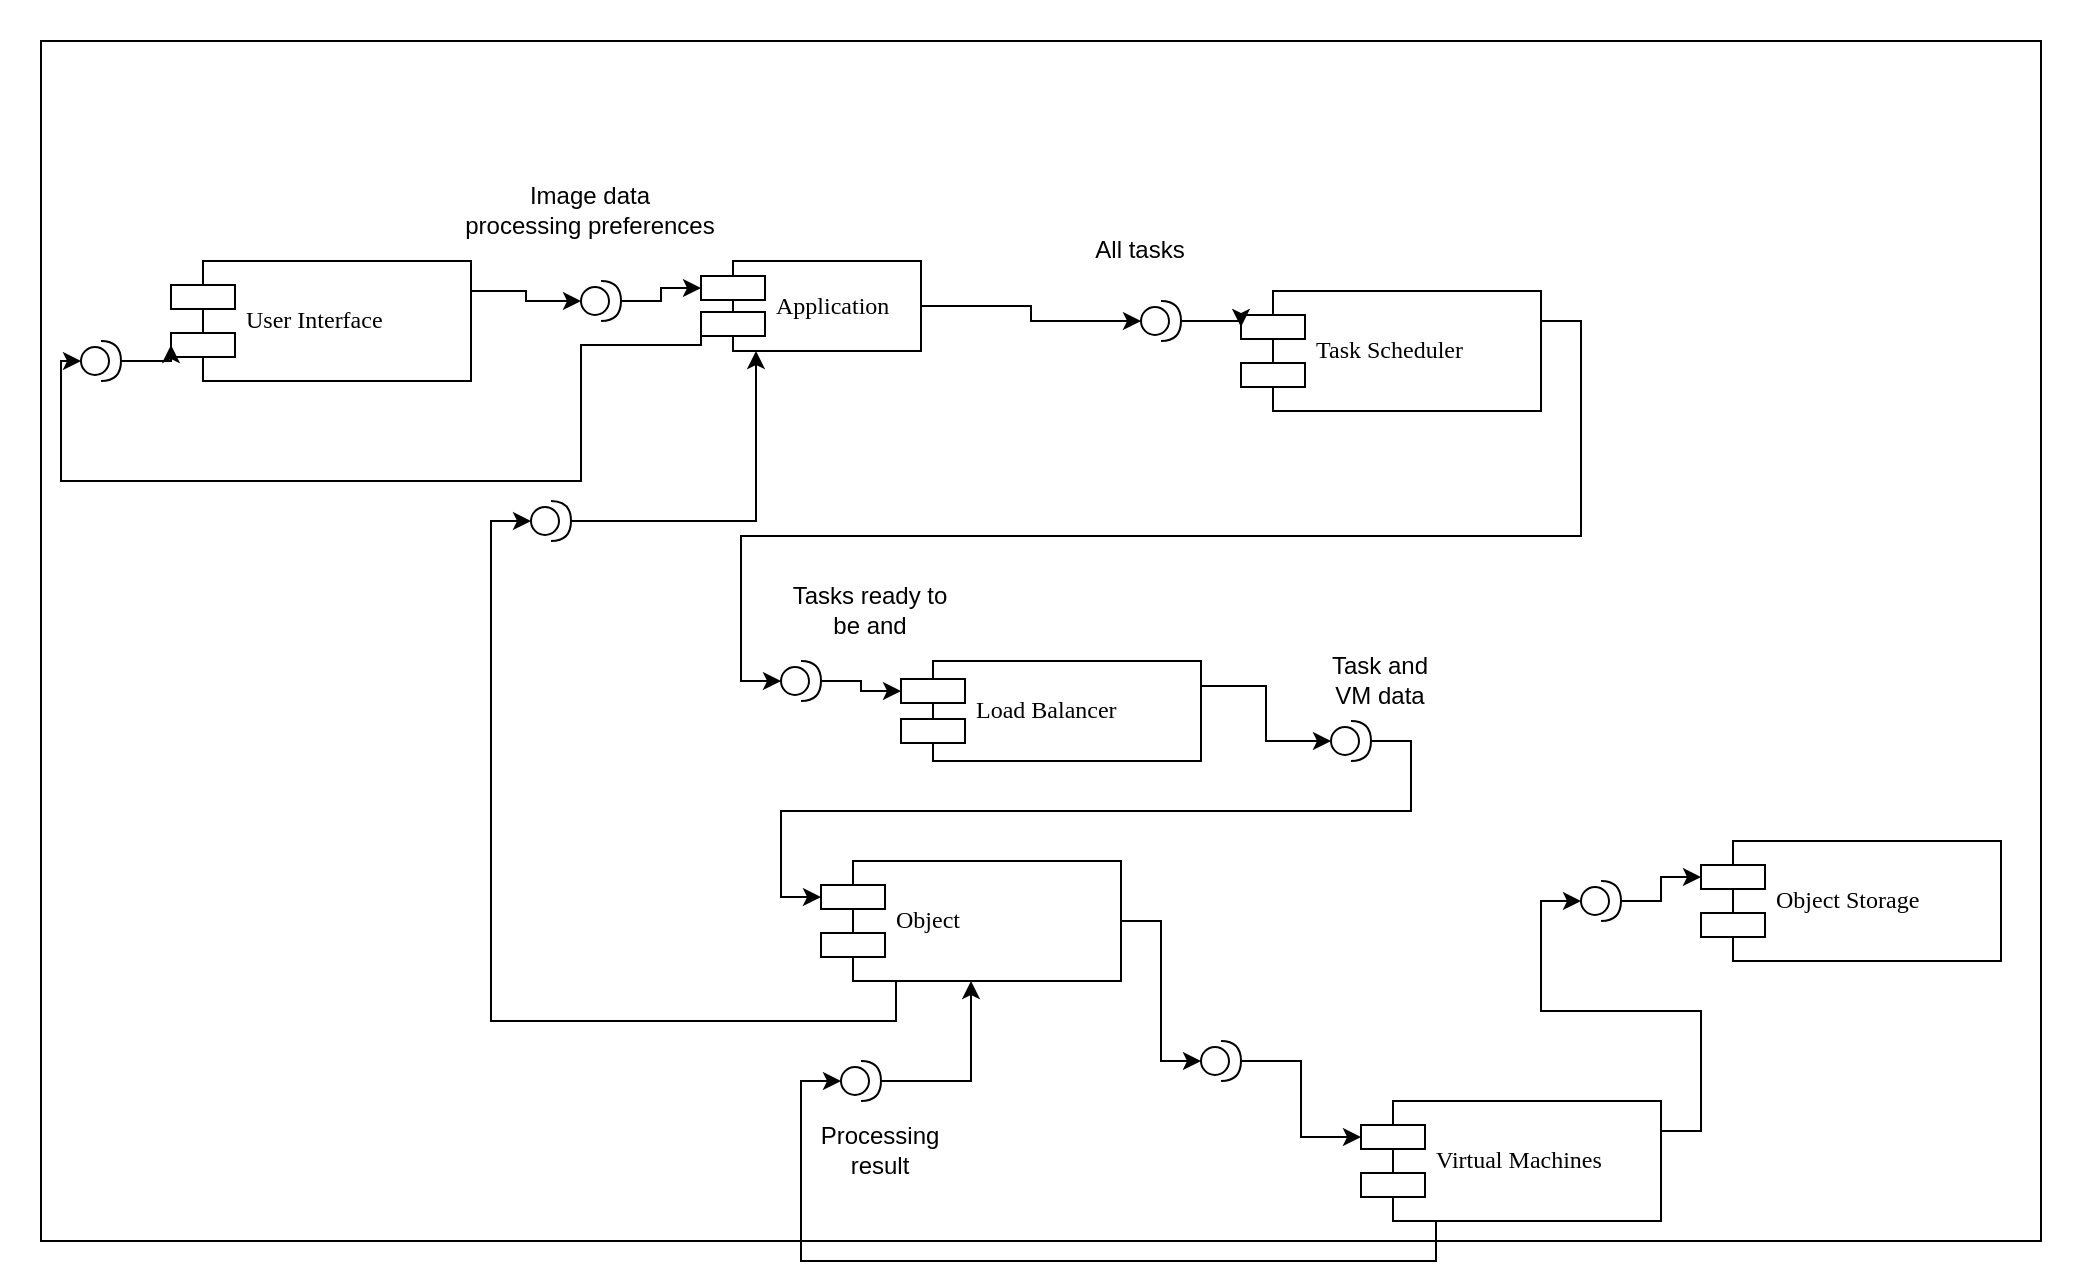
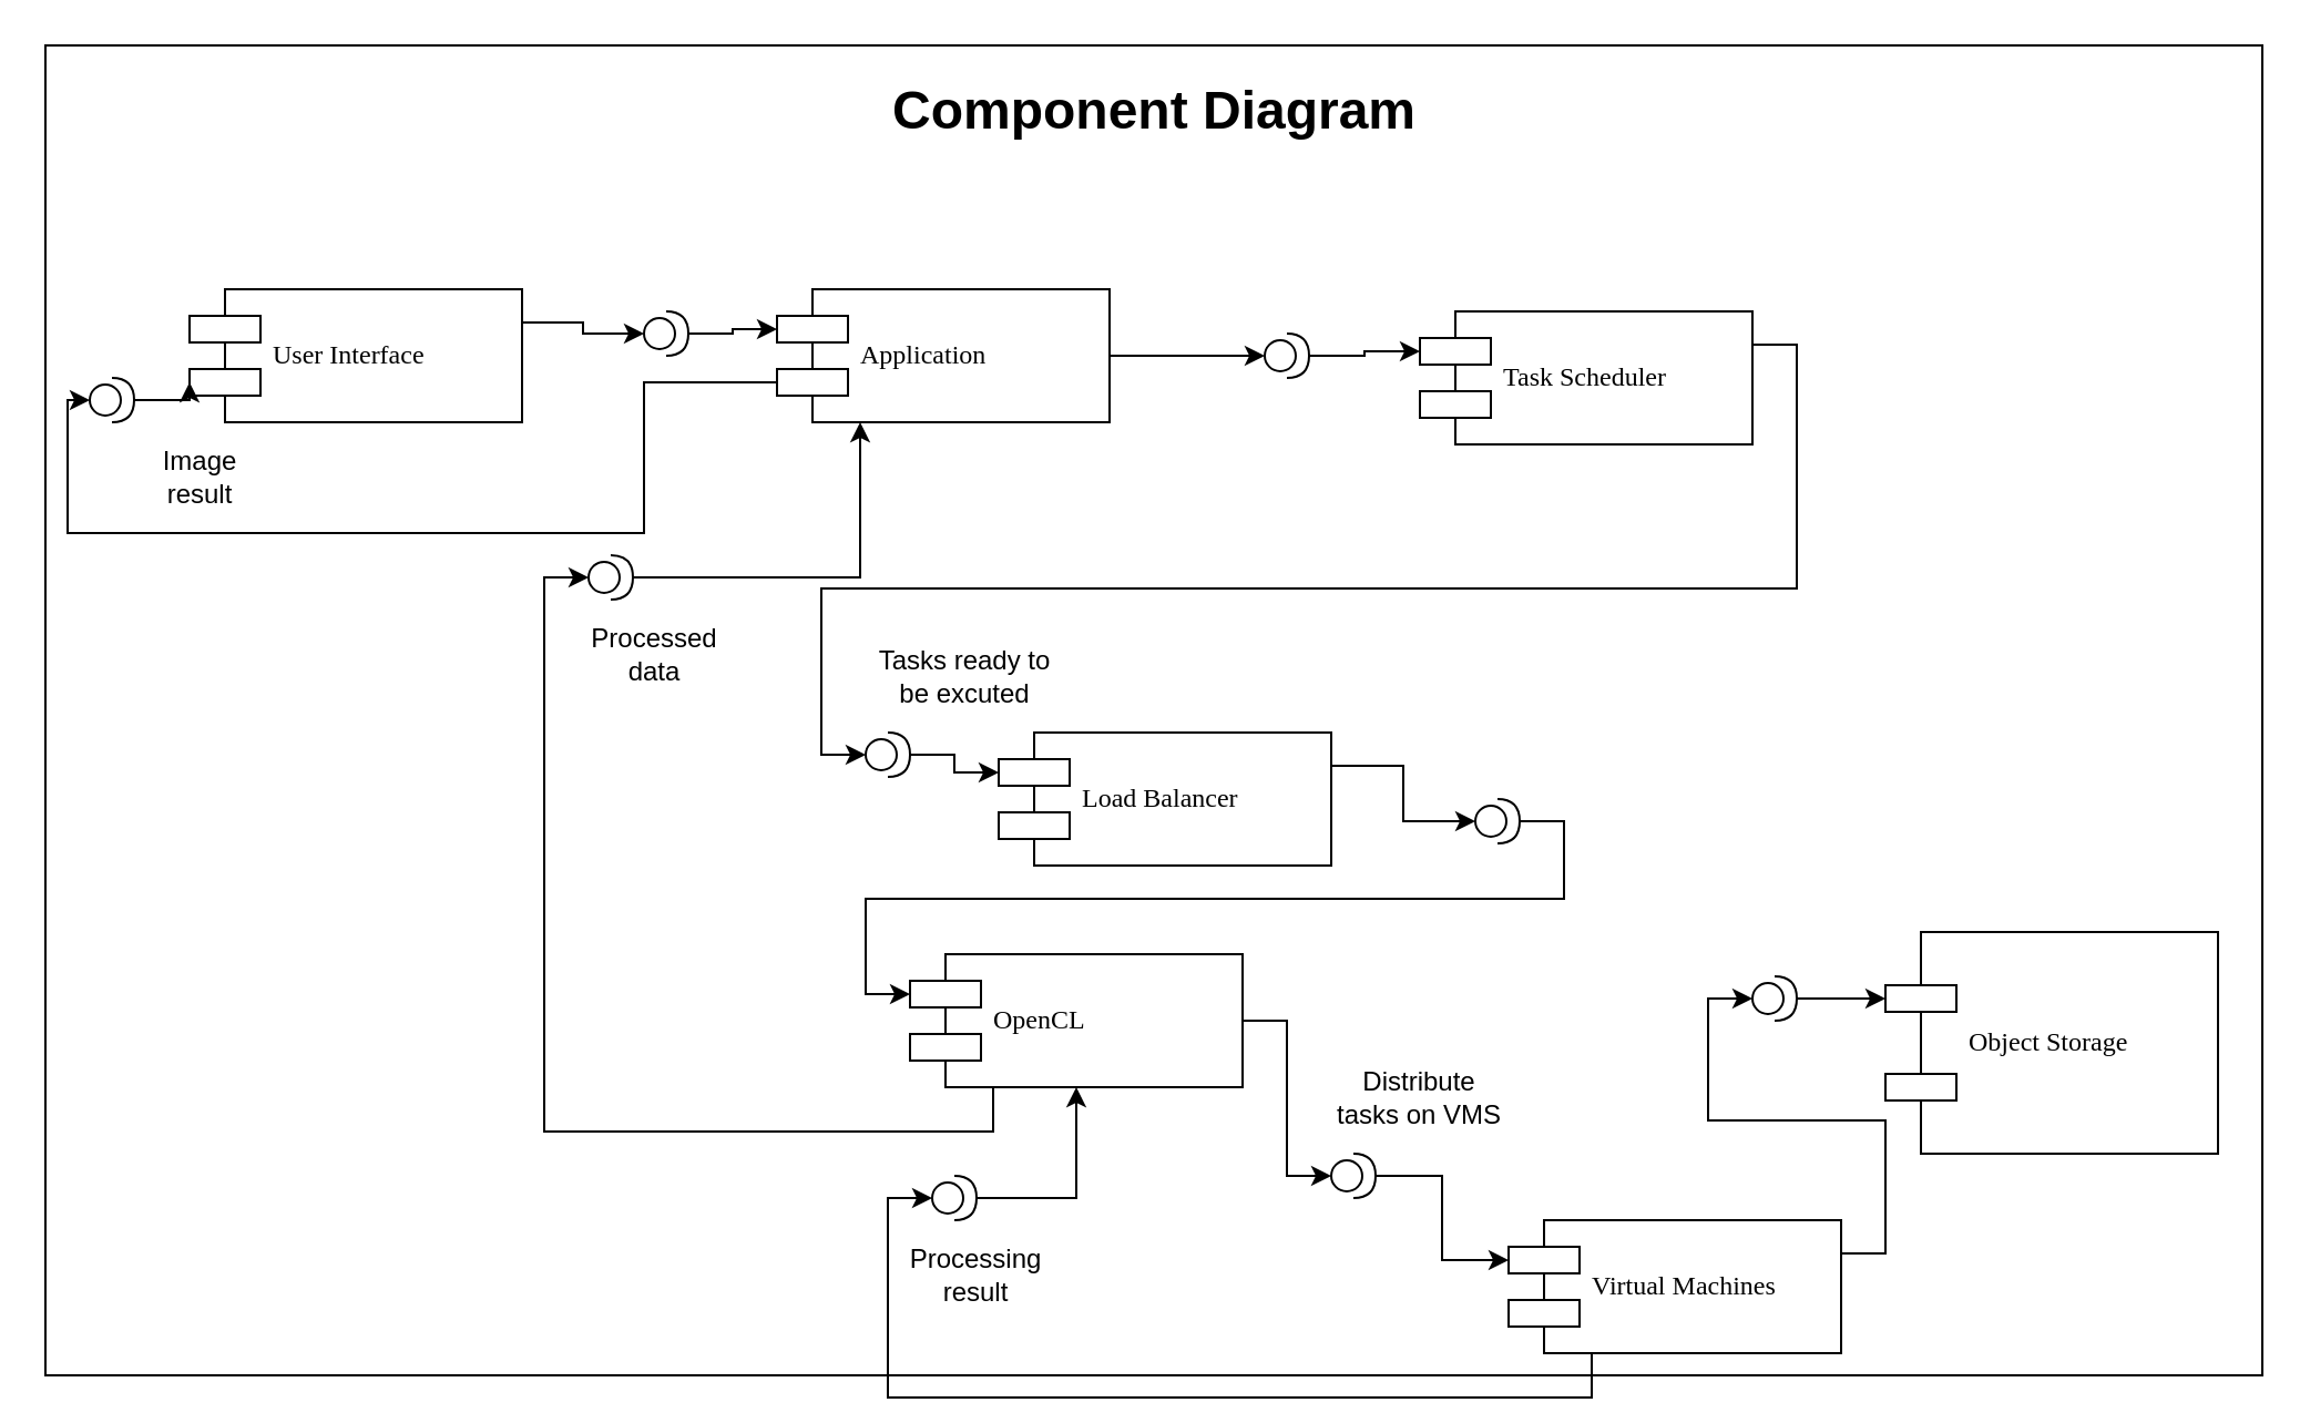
+ <mxCell id="35" value="Component Diagram" style="text;strokeColor=none;fillColor=none;html=1;fontSize=24;fontStyle=1;verticalAlign=middle;align=center;" parent="1" vertex="1"><mxGeometry x="370" y="30" width="300" height="40" as="geometry" /></mxCell>
- <mxCell id="36" value="Image data&lt;br&gt;processing preferences" style="text;html=1;strokeColor=none;fillColor=none;align=center;verticalAlign=middle;whiteSpace=wrap;rounded=0;" parent="1" vertex="1"><mxGeometry x="230" y="90" width="130" height="30" as="geometry" /></mxCell>
- <mxCell id="45" value="All tasks" style="text;html=1;strokeColor=none;fillColor=none;align=center;verticalAlign=middle;whiteSpace=wrap;rounded=0;" vertex="1" parent="1"><mxGeometry x="540" y="110" width="60" height="30" as="geometry" /></mxCell>
- <mxCell id="8" value="Application" style="shape=component;align=left;spacingLeft=36;rounded=0;shadow=0;comic=0;labelBackgroundColor=none;strokeWidth=1;fontFamily=Verdana;fontSize=12;html=1;fillColor=none;strokeColor=#000000;fontColor=#000000;" parent="1" vertex="1"><mxGeometry x="350" y="130" width="110" height="45" as="geometry" /></mxCell>
+ <mxCell id="8" value="Application" style="shape=component;align=left;spacingLeft=36;rounded=0;shadow=0;comic=0;labelBackgroundColor=none;strokeWidth=1;fontFamily=Verdana;fontSize=12;html=1;fillColor=none;strokeColor=#000000;fontColor=#000000;" parent="1" vertex="1"><mxGeometry x="350" y="130" width="150" height="60" as="geometry" /></mxCell>
- <mxCell id="4" value="Task Scheduler" style="shape=component;align=left;spacingLeft=36;rounded=0;shadow=0;comic=0;labelBackgroundColor=none;strokeWidth=1;fontFamily=Verdana;fontSize=12;html=1;fillColor=none;strokeColor=#000000;fontColor=#000000;" parent="1" vertex="1"><mxGeometry x="620" y="145" width="150" height="60" as="geometry" /></mxCell>
+ <mxCell id="4" value="Task Scheduler" style="shape=component;align=left;spacingLeft=36;rounded=0;shadow=0;comic=0;labelBackgroundColor=none;strokeWidth=1;fontFamily=Verdana;fontSize=12;html=1;fillColor=none;strokeColor=#000000;fontColor=#000000;" parent="1" vertex="1"><mxGeometry x="640" y="140" width="150" height="60" as="geometry" /></mxCell>
+ <mxCell id="44" value="Image result" style="text;html=1;strokeColor=none;fillColor=none;align=center;verticalAlign=middle;whiteSpace=wrap;rounded=0;" vertex="1" parent="1"><mxGeometry x="60" y="200" width="60" height="30" as="geometry" /></mxCell>
+ <mxCell id="34" value="Processed data" style="text;html=1;strokeColor=none;fillColor=none;align=center;verticalAlign=middle;whiteSpace=wrap;rounded=0;" parent="1" vertex="1"><mxGeometry x="265" y="280" width="60" height="30" as="geometry" /></mxCell>
- <mxCell id="37" value="Tasks ready to be and" style="text;html=1;strokeColor=none;fillColor=none;align=center;verticalAlign=middle;whiteSpace=wrap;rounded=0;" vertex="1" parent="1"><mxGeometry x="390" y="290" width="90" height="30" as="geometry" /></mxCell>
+ <mxCell id="37" value="Tasks ready to be excuted" style="text;html=1;strokeColor=none;fillColor=none;align=center;verticalAlign=middle;whiteSpace=wrap;rounded=0;" vertex="1" parent="1"><mxGeometry x="390" y="290" width="90" height="30" as="geometry" /></mxCell>
- <mxCell id="38" value="Task and VM data" style="text;html=1;strokeColor=none;fillColor=none;align=center;verticalAlign=middle;whiteSpace=wrap;rounded=0;" vertex="1" parent="1"><mxGeometry x="660" y="325" width="60" height="30" as="geometry" /></mxCell>
- <mxCell id="6" value="Load Balancer" style="shape=component;align=left;spacingLeft=36;rounded=0;shadow=0;comic=0;labelBackgroundColor=none;strokeWidth=1;fontFamily=Verdana;fontSize=12;html=1;fillColor=none;strokeColor=#000000;fontColor=#000000;" parent="1" vertex="1"><mxGeometry x="450" y="330" width="150" height="50" as="geometry" /></mxCell>
+ <mxCell id="6" value="Load Balancer" style="shape=component;align=left;spacingLeft=36;rounded=0;shadow=0;comic=0;labelBackgroundColor=none;strokeWidth=1;fontFamily=Verdana;fontSize=12;html=1;fillColor=none;strokeColor=#000000;fontColor=#000000;" parent="1" vertex="1"><mxGeometry x="450" y="330" width="150" height="60" as="geometry" /></mxCell>
- <mxCell id="7" value="Object Storage" style="shape=component;align=left;spacingLeft=36;rounded=0;shadow=0;comic=0;labelBackgroundColor=none;strokeWidth=1;fontFamily=Verdana;fontSize=12;html=1;fillColor=none;strokeColor=#000000;fontColor=#000000;" parent="1" vertex="1"><mxGeometry x="850" y="420" width="150" height="60" as="geometry" /></mxCell>
+ <mxCell id="7" value="Object Storage" style="shape=component;align=left;spacingLeft=36;rounded=0;shadow=0;comic=0;labelBackgroundColor=none;strokeWidth=1;fontFamily=Verdana;fontSize=12;html=1;fillColor=none;strokeColor=#000000;fontColor=#000000;" parent="1" vertex="1"><mxGeometry x="850" y="420" width="150" height="100" as="geometry" /></mxCell>
- <mxCell id="26" value="Object" style="shape=component;align=left;spacingLeft=36;rounded=0;shadow=0;comic=0;labelBackgroundColor=none;strokeWidth=1;fontFamily=Verdana;fontSize=12;html=1;fillColor=none;strokeColor=#000000;fontColor=#000000;" parent="1" vertex="1"><mxGeometry x="410" y="430" width="150" height="60" as="geometry" /></mxCell>
+ <mxCell id="26" value="OpenCL" style="shape=component;align=left;spacingLeft=36;rounded=0;shadow=0;comic=0;labelBackgroundColor=none;strokeWidth=1;fontFamily=Verdana;fontSize=12;html=1;fillColor=none;strokeColor=#000000;fontColor=#000000;" parent="1" vertex="1"><mxGeometry x="410" y="430" width="150" height="60" as="geometry" /></mxCell>
+ <mxCell id="39" value="Distribute tasks on VMS" style="text;html=1;strokeColor=none;fillColor=none;align=center;verticalAlign=middle;whiteSpace=wrap;rounded=0;" vertex="1" parent="1"><mxGeometry x="600" y="480" width="80" height="30" as="geometry" /></mxCell>
